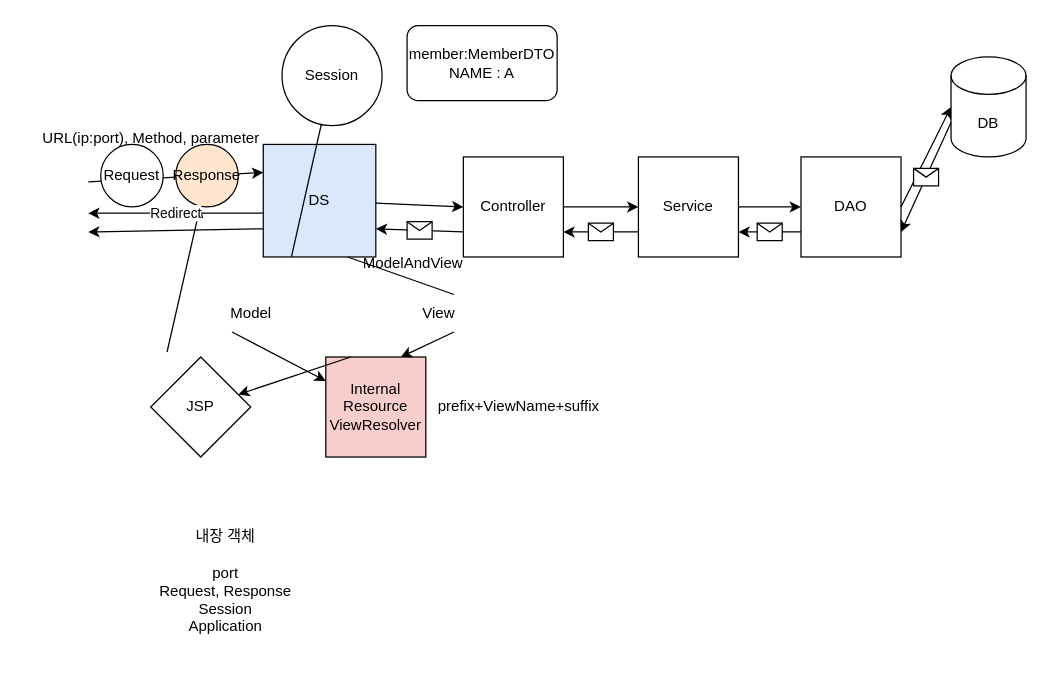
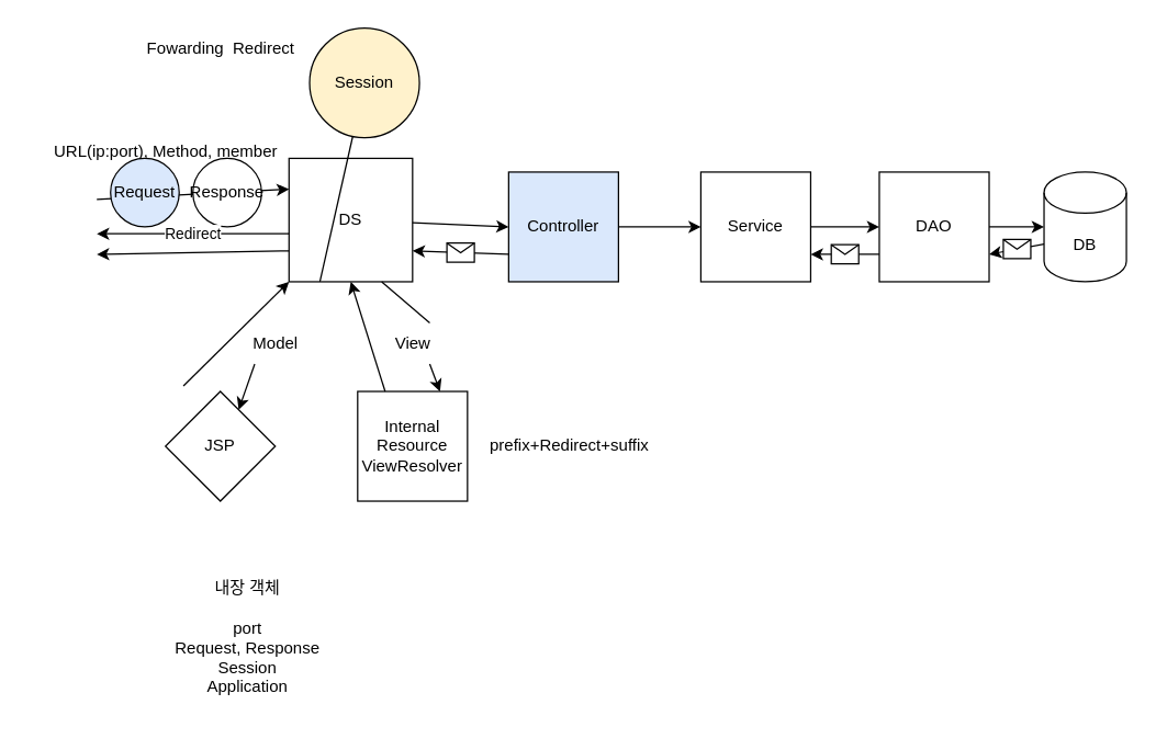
+ <mxCell id="36" value="Fowarding&amp;nbsp; Redirect" style="text;html=1;align=center;verticalAlign=middle;resizable=0;points=[];autosize=1;strokeColor=none;fillColor=none;" parent="1" vertex="1"><mxGeometry x="95" y="20" width="130" height="30" as="geometry" /></mxCell>
- <mxCell id="39" value="member:MemberDTO&lt;br&gt;NAME : A" style="rounded=1;whiteSpace=wrap;html=1;" vertex="1" parent="1"><mxGeometry x="325" y="20" width="120" height="60" as="geometry" /></mxCell>
- <mxCell id="40" value="Session" style="ellipse;whiteSpace=wrap;html=1;aspect=fixed;" vertex="1" parent="1"><mxGeometry x="225" y="20" width="80" height="80" as="geometry" /></mxCell>
+ <mxCell id="40" value="Session" style="ellipse;whiteSpace=wrap;html=1;aspect=fixed;fillColor=#fff2cc;" vertex="1" parent="1"><mxGeometry x="225" y="20" width="80" height="80" as="geometry" /></mxCell>
- <mxCell id="2" value="DB" style="shape=cylinder3;whiteSpace=wrap;html=1;boundedLbl=1;backgroundOutline=1;size=15;" parent="1" vertex="1"><mxGeometry x="760" y="45" width="60" height="80" as="geometry" /></mxCell>
+ <mxCell id="2" value="DB" style="shape=cylinder3;whiteSpace=wrap;html=1;boundedLbl=1;backgroundOutline=1;size=15;" parent="1" vertex="1"><mxGeometry x="760" y="125" width="60" height="80" as="geometry" /></mxCell>
- <mxCell id="33" value="URL(ip:port), Method, parameter" style="text;html=1;align=center;verticalAlign=middle;resizable=0;points=[];autosize=1;strokeColor=none;fillColor=none;" parent="1" vertex="1"><mxGeometry y="95" width="200" height="30" as="geometry" x="20" /></mxCell>
+ <mxCell id="33" value="URL(ip:port), Method, member" style="text;html=1;align=center;verticalAlign=middle;resizable=0;points=[];autosize=1;strokeColor=none;fillColor=none;" parent="1" vertex="1"><mxGeometry y="95" width="200" height="30" as="geometry" x="20" /></mxCell>
- <mxCell id="34" value="Request" style="ellipse;whiteSpace=wrap;html=1;aspect=fixed;" parent="1" vertex="1"><mxGeometry x="80" y="115" width="50" height="50" as="geometry" /></mxCell>
+ <mxCell id="34" value="Request" style="ellipse;whiteSpace=wrap;html=1;aspect=fixed;fillColor=#dae8fc;" parent="1" vertex="1"><mxGeometry x="80" y="115" width="50" height="50" as="geometry" /></mxCell>
- <mxCell id="35" value="Response" style="ellipse;whiteSpace=wrap;html=1;aspect=fixed;fillColor=#ffe6cc;" parent="1" vertex="1"><mxGeometry x="140" y="115" width="50" height="50" as="geometry" /></mxCell>
+ <mxCell id="35" value="Response" style="ellipse;whiteSpace=wrap;html=1;aspect=fixed;" parent="1" vertex="1"><mxGeometry x="140" y="115" width="50" height="50" as="geometry" /></mxCell>
- <mxCell id="7" value="DS" style="whiteSpace=wrap;html=1;aspect=fixed;fillColor=#dae8fc;" parent="1" vertex="1"><mxGeometry x="210" y="115" width="90" height="90" as="geometry" /></mxCell>
+ <mxCell id="7" value="DS" style="whiteSpace=wrap;html=1;aspect=fixed;" parent="1" vertex="1"><mxGeometry x="210" y="115" width="90" height="90" as="geometry" /></mxCell>
- <mxCell id="5" value="Controller" style="whiteSpace=wrap;html=1;aspect=fixed;" parent="1" vertex="1"><mxGeometry x="370" y="125" width="80" height="80" as="geometry" /></mxCell>
+ <mxCell id="5" value="Controller" style="whiteSpace=wrap;html=1;aspect=fixed;fillColor=#dae8fc;" parent="1" vertex="1"><mxGeometry x="370" y="125" width="80" height="80" as="geometry" /></mxCell>
- <mxCell id="17" value="" style="endArrow=classic;html=1;rounded=0;exitX=0;exitY=0.75;exitDx=0;exitDy=0;entryX=1;entryY=0.75;entryDx=0;entryDy=0;" parent="1" source="4" target="5" edge="1"><mxGeometry relative="1" as="geometry"><mxPoint x="430" y="335" as="sourcePoint" /><mxPoint x="530" y="335" as="targetPoint" /></mxGeometry></mxCell>
- <mxCell id="18" value="" style="shape=message;html=1;outlineConnect=0;" parent="17" vertex="1"><mxGeometry width="20" height="14" relative="1" as="geometry"><mxPoint x="-10" y="-7" as="offset" /></mxGeometry></mxCell>
- <mxCell id="21" value="ModelAndView" style="text;html=1;strokeColor=none;fillColor=none;align=center;verticalAlign=middle;whiteSpace=wrap;rounded=0;" parent="1" vertex="1"><mxGeometry x="300" y="195" width="60" height="30" as="geometry" /></mxCell>
- <mxCell id="26" value="" style="endArrow=classic;html=1;rounded=0;exitX=0.163;exitY=-0.05;exitDx=0;exitDy=0;exitPerimeter=0;" parent="1" source="6" target="35" edge="1"><mxGeometry width="50" height="50" relative="1" as="geometry"><mxPoint x="450" y="155" as="sourcePoint" /><mxPoint x="500" y="105" as="targetPoint" /></mxGeometry></mxCell>
+ <mxCell id="26" value="" style="endArrow=classic;html=1;rounded=0;exitX=0.163;exitY=-0.05;exitDx=0;exitDy=0;exitPerimeter=0;entryX=0;entryY=1;entryDx=0;entryDy=0;" parent="1" source="6" target="7" edge="1"><mxGeometry width="50" height="50" relative="1" as="geometry"><mxPoint x="450" y="155" as="sourcePoint" /><mxPoint x="500" y="105" as="targetPoint" /></mxGeometry></mxCell>
- <mxCell id="30" value="View" style="text;html=1;align=center;verticalAlign=middle;resizable=0;points=[];autosize=1;strokeColor=none;fillColor=none;" parent="1" vertex="1"><mxGeometry x="325" y="235" width="50" height="30" as="geometry" /></mxCell>
+ <mxCell id="30" value="View" style="text;html=1;align=center;verticalAlign=middle;resizable=0;points=[];autosize=1;strokeColor=none;fillColor=none;" parent="1" vertex="1"><mxGeometry x="275" y="235" width="50" height="30" as="geometry" /></mxCell>
- <mxCell id="25" value="" style="endArrow=classic;html=1;rounded=0;exitX=0.25;exitY=1;exitDx=0;exitDy=0;startArrow=none;" parent="1" source="28" target="8" edge="1"><mxGeometry width="50" height="50" relative="1" as="geometry"><mxPoint x="90" y="255" as="sourcePoint" /><mxPoint x="140" y="205" as="targetPoint" /></mxGeometry></mxCell>
+ <mxCell id="25" value="" style="endArrow=classic;html=1;rounded=0;exitX=0.25;exitY=1;exitDx=0;exitDy=0;entryX=0.75;entryY=0;entryDx=0;entryDy=0;startArrow=none;" parent="1" source="28" target="6" edge="1"><mxGeometry width="50" height="50" relative="1" as="geometry"><mxPoint x="90" y="255" as="sourcePoint" /><mxPoint x="140" y="205" as="targetPoint" /></mxGeometry></mxCell>
- <mxCell id="24" value="" style="endArrow=classic;html=1;rounded=0;exitX=0.25;exitY=0;exitDx=0;exitDy=0;" parent="1" source="8" target="6" edge="1"><mxGeometry width="50" height="50" relative="1" as="geometry"><mxPoint x="450" y="155" as="sourcePoint" /><mxPoint x="500" y="105" as="targetPoint" /></mxGeometry></mxCell>
+ <mxCell id="24" value="" style="endArrow=classic;html=1;rounded=0;exitX=0.25;exitY=0;exitDx=0;exitDy=0;entryX=0.5;entryY=1;entryDx=0;entryDy=0;" parent="1" source="8" target="7" edge="1"><mxGeometry width="50" height="50" relative="1" as="geometry"><mxPoint x="450" y="155" as="sourcePoint" /><mxPoint x="500" y="105" as="targetPoint" /></mxGeometry></mxCell>
- <mxCell id="8" value="Internal&lt;br&gt;Resource&lt;br&gt;ViewResolver" style="whiteSpace=wrap;html=1;aspect=fixed;fillColor=#f8cecc;" parent="1" vertex="1"><mxGeometry x="260" y="285" width="80" height="80" as="geometry" /></mxCell>
+ <mxCell id="8" value="Internal&lt;br&gt;Resource&lt;br&gt;ViewResolver" style="whiteSpace=wrap;html=1;aspect=fixed;" parent="1" vertex="1"><mxGeometry x="260" y="285" width="80" height="80" as="geometry" /></mxCell>
- <mxCell id="23" value="prefix+ViewName+suffix" style="text;html=1;align=center;verticalAlign=middle;resizable=0;points=[];autosize=1;strokeColor=none;fillColor=none;" parent="1" vertex="1"><mxGeometry x="339" y="310" width="150" height="30" as="geometry" /></mxCell>
+ <mxCell id="23" value="prefix+Redirect+suffix" style="text;html=1;align=center;verticalAlign=middle;resizable=0;points=[];autosize=1;strokeColor=none;fillColor=none;" parent="1" vertex="1"><mxGeometry x="339" y="310" width="150" height="30" as="geometry" /></mxCell>
